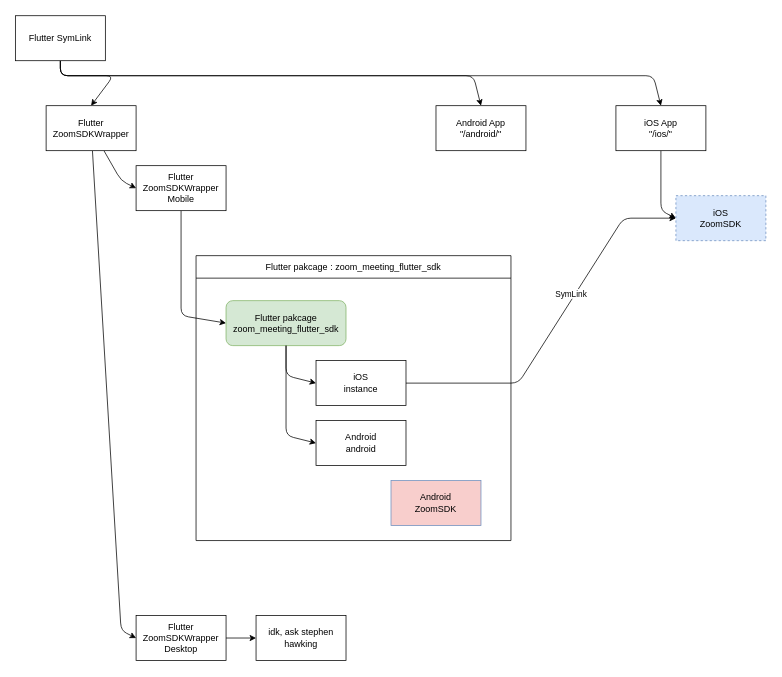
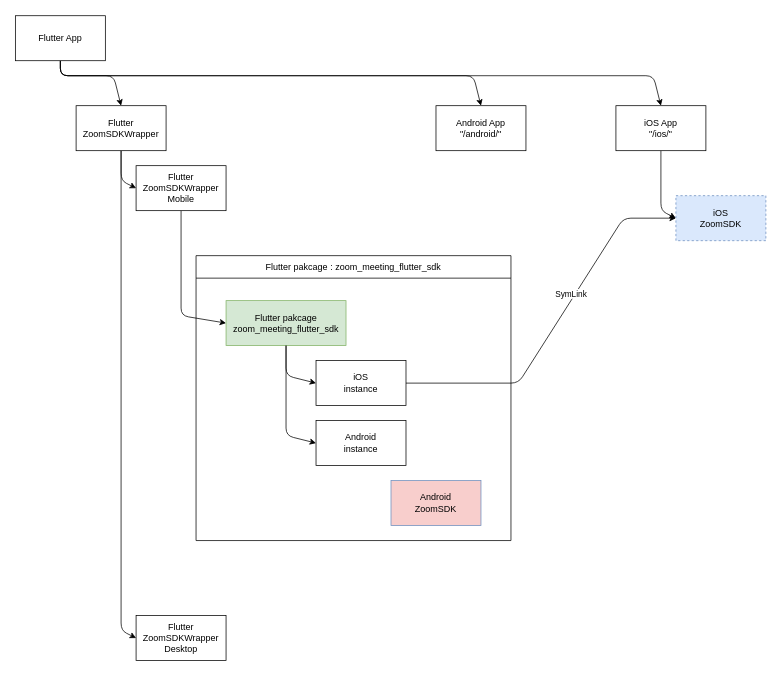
- <mxCell id="5" value="Flutter SymLink" style="rounded=0;whiteSpace=wrap;html=1;" vertex="1" parent="1"><mxGeometry x="20" y="20" width="120" height="60" as="geometry" /></mxCell>
+ <mxCell id="5" value="Flutter App" style="rounded=0;whiteSpace=wrap;html=1;" vertex="1" parent="1"><mxGeometry x="20" y="20" width="120" height="60" as="geometry" /></mxCell>
- <mxCell id="11" value="Flutter ZoomSDKWrapper" style="rounded=0;whiteSpace=wrap;html=1;" vertex="1" parent="1"><mxGeometry x="61" y="140" width="120" height="60" as="geometry" /></mxCell>
+ <mxCell id="11" value="Flutter ZoomSDKWrapper" style="rounded=0;whiteSpace=wrap;html=1;" vertex="1" parent="1"><mxGeometry x="101" y="140" width="120" height="60" as="geometry" /></mxCell>
- <mxCell id="24" value="Flutter pakcage&lt;br&gt;zoom_meeting_flutter_sdk" style="whiteSpace=wrap;html=1;fillColor=#d5e8d4;strokeColor=#82b366;rounded=1;" vertex="1" parent="20"><mxGeometry x="40" y="60" width="160" height="60" as="geometry" /></mxCell>
+ <mxCell id="24" value="Flutter pakcage&lt;br&gt;zoom_meeting_flutter_sdk" style="rounded=0;whiteSpace=wrap;html=1;fillColor=#d5e8d4;strokeColor=#82b366;" vertex="1" parent="20"><mxGeometry x="40" y="60" width="160" height="60" as="geometry" /></mxCell>
- <mxCell id="26" value="Android &lt;br&gt;android" style="rounded=0;whiteSpace=wrap;html=1;" vertex="1" parent="20"><mxGeometry x="160" y="220" width="120" height="60" as="geometry" /></mxCell>
+ <mxCell id="26" value="Android &lt;br&gt;instance" style="rounded=0;whiteSpace=wrap;html=1;" vertex="1" parent="20"><mxGeometry x="160" y="220" width="120" height="60" as="geometry" /></mxCell>
- <mxCell id="12" value="" style="edgeStyle=none;html=1;" edge="1" parent="1" source="13" target="19"><mxGeometry relative="1" as="geometry" /></mxCell>
- <mxCell id="19" value="idk, ask stephen hawking" style="rounded=0;whiteSpace=wrap;html=1;" vertex="1" parent="1"><mxGeometry x="341" y="820" width="120" height="60" as="geometry" /></mxCell>
